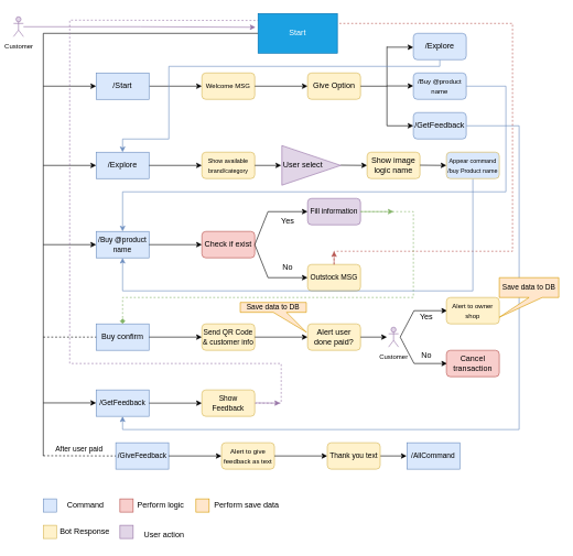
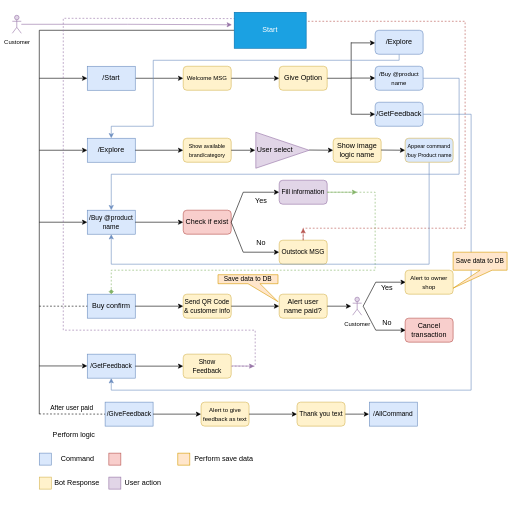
- <mxCell id="42" value="Alert user done paid?" style="rounded=1;whiteSpace=wrap;html=1;fillColor=#fff2cc;strokeColor=#d6b656;" vertex="1" parent="1"><mxGeometry x="465" y="490" width="80" height="40" as="geometry" /></mxCell>
+ <mxCell id="42" value="Alert user name paid?" style="rounded=1;whiteSpace=wrap;html=1;fillColor=#fff2cc;strokeColor=#d6b656;" vertex="1" parent="1"><mxGeometry x="465" y="490" width="80" height="40" as="geometry" /></mxCell>
- <mxCell id="74" value="Perform logic" style="text;html=1;align=center;verticalAlign=middle;whiteSpace=wrap;rounded=0;" vertex="1" parent="1"><mxGeometry x="205" y="750" width="76" height="30" as="geometry" /></mxCell>
+ <mxCell id="74" value="Perform logic" style="text;html=1;align=center;verticalAlign=middle;whiteSpace=wrap;rounded=0;" vertex="1" parent="1"><mxGeometry x="85" y="710" width="76" height="30" as="geometry" /></mxCell>
- <mxCell id="76" value="User action" style="text;html=1;align=center;verticalAlign=middle;whiteSpace=wrap;rounded=0;" vertex="1" parent="1"><mxGeometry x="215" y="795" width="66" height="30" as="geometry" /></mxCell>
+ <mxCell id="76" value="User action" style="text;html=1;align=center;verticalAlign=middle;whiteSpace=wrap;rounded=0;" vertex="1" parent="1"><mxGeometry x="205" y="790" width="66" height="30" as="geometry" /></mxCell>
